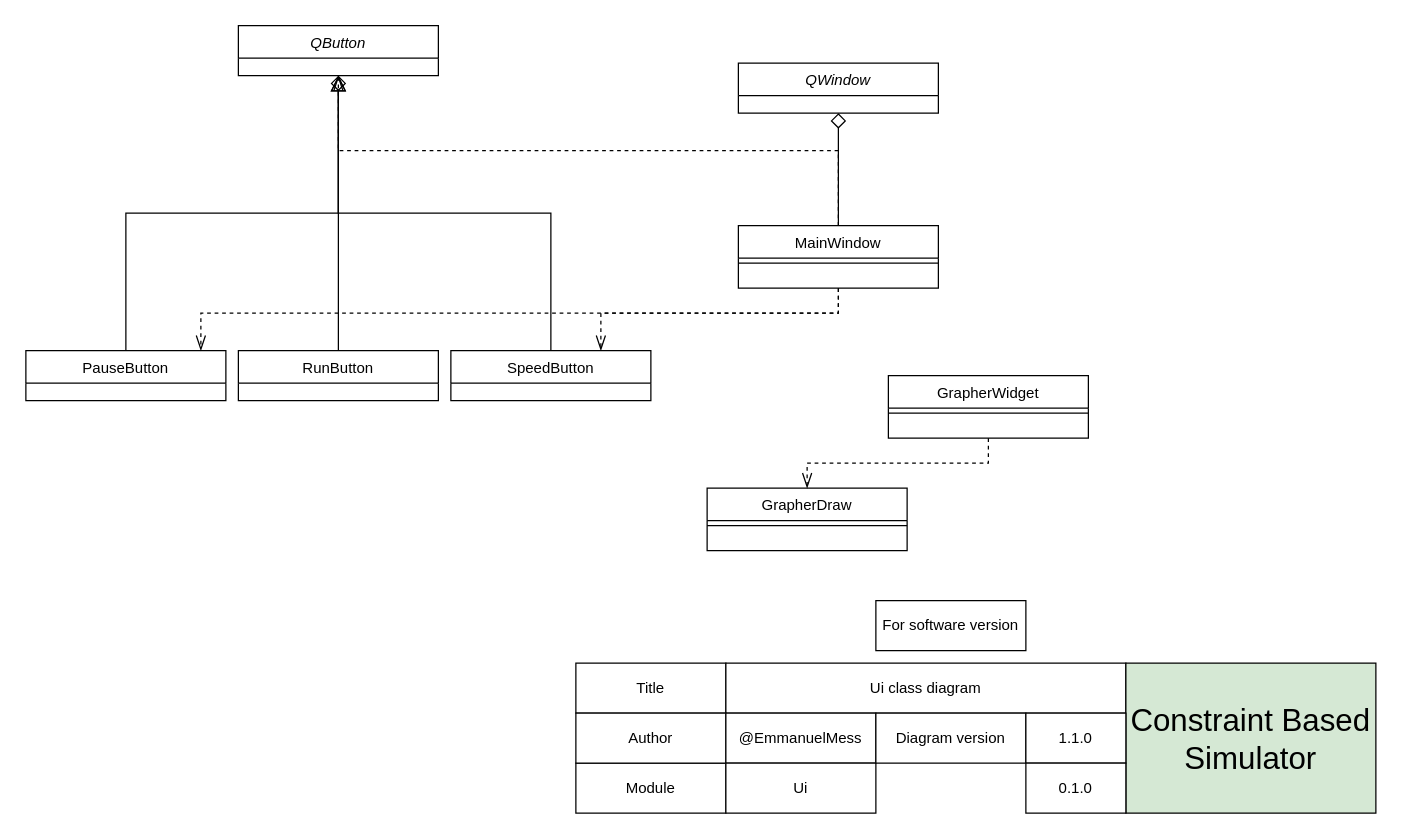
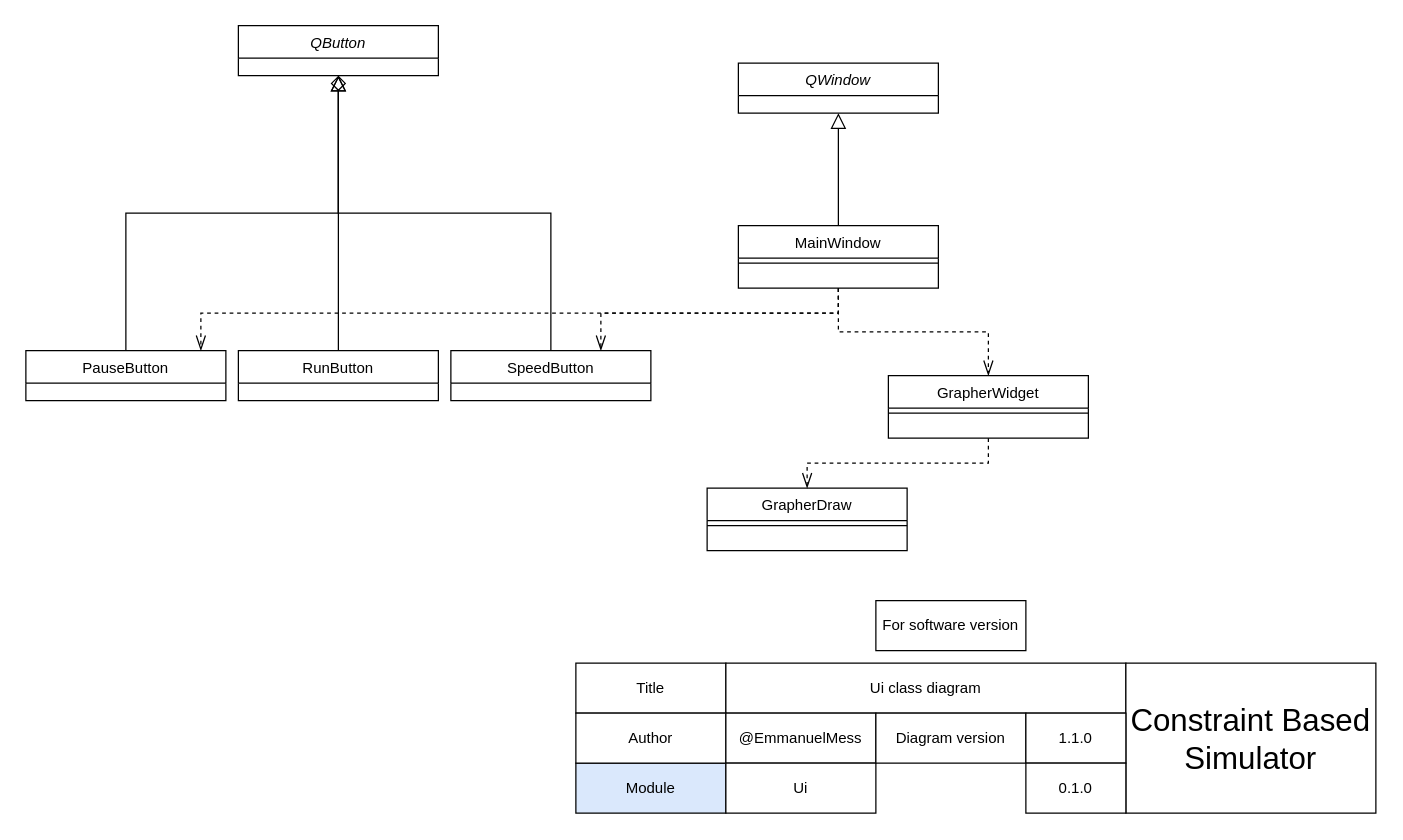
- <mxCell id="10" value="" style="endArrow=diamond;endSize=10;endFill=0;shadow=0;strokeWidth=1;rounded=0;edgeStyle=elbowEdgeStyle;elbow=vertical;" parent="1" source="8" target="2" edge="1"><mxGeometry width="160" relative="1" as="geometry"><mxPoint x="300" y="393" as="sourcePoint" /><mxPoint x="400" y="291" as="targetPoint" /></mxGeometry></mxCell>
+ <mxCell id="10" value="" style="endArrow=block;endSize=10;endFill=0;shadow=0;strokeWidth=1;rounded=0;edgeStyle=elbowEdgeStyle;elbow=vertical;" parent="1" source="8" target="2" edge="1"><mxGeometry width="160" relative="1" as="geometry"><mxPoint x="300" y="393" as="sourcePoint" /><mxPoint x="400" y="291" as="targetPoint" /></mxGeometry></mxCell>
- <mxCell id="7" style="edgeStyle=elbowEdgeStyle;rounded=0;orthogonalLoop=1;jettySize=auto;elbow=vertical;html=1;dashed=1;endArrow=openThin;endFill=0;endSize=10;" parent="1" source="8" target="11" edge="1"><mxGeometry relative="1" as="geometry" /></mxCell>
+ <mxCell id="7" style="edgeStyle=elbowEdgeStyle;rounded=0;orthogonalLoop=1;jettySize=auto;elbow=vertical;html=1;dashed=1;endArrow=openThin;endFill=0;endSize=10;" parent="1" source="8" target="16" edge="1"><mxGeometry relative="1" as="geometry" /></mxCell>
- <mxCell id="25" value="&lt;font style=&quot;font-size: 25px;&quot;&gt;Constraint Based Simulator&lt;/font&gt;" style="rounded=0;whiteSpace=wrap;html=1;fillColor=#d5e8d4;" parent="1" vertex="1"><mxGeometry x="900" y="530" width="200" height="120" as="geometry" /></mxCell>
+ <mxCell id="25" value="&lt;font style=&quot;font-size: 25px;&quot;&gt;Constraint Based Simulator&lt;/font&gt;" style="rounded=0;whiteSpace=wrap;html=1;" parent="1" vertex="1"><mxGeometry x="900" y="530" width="200" height="120" as="geometry" /></mxCell>
- <mxCell id="20" value="Module" style="rounded=0;whiteSpace=wrap;html=1;" parent="1" vertex="1"><mxGeometry x="460" y="610" width="120" height="40" as="geometry" /></mxCell>
+ <mxCell id="20" value="Module" style="rounded=0;whiteSpace=wrap;html=1;fillColor=#dae8fc;" parent="1" vertex="1"><mxGeometry x="460" y="610" width="120" height="40" as="geometry" /></mxCell>
